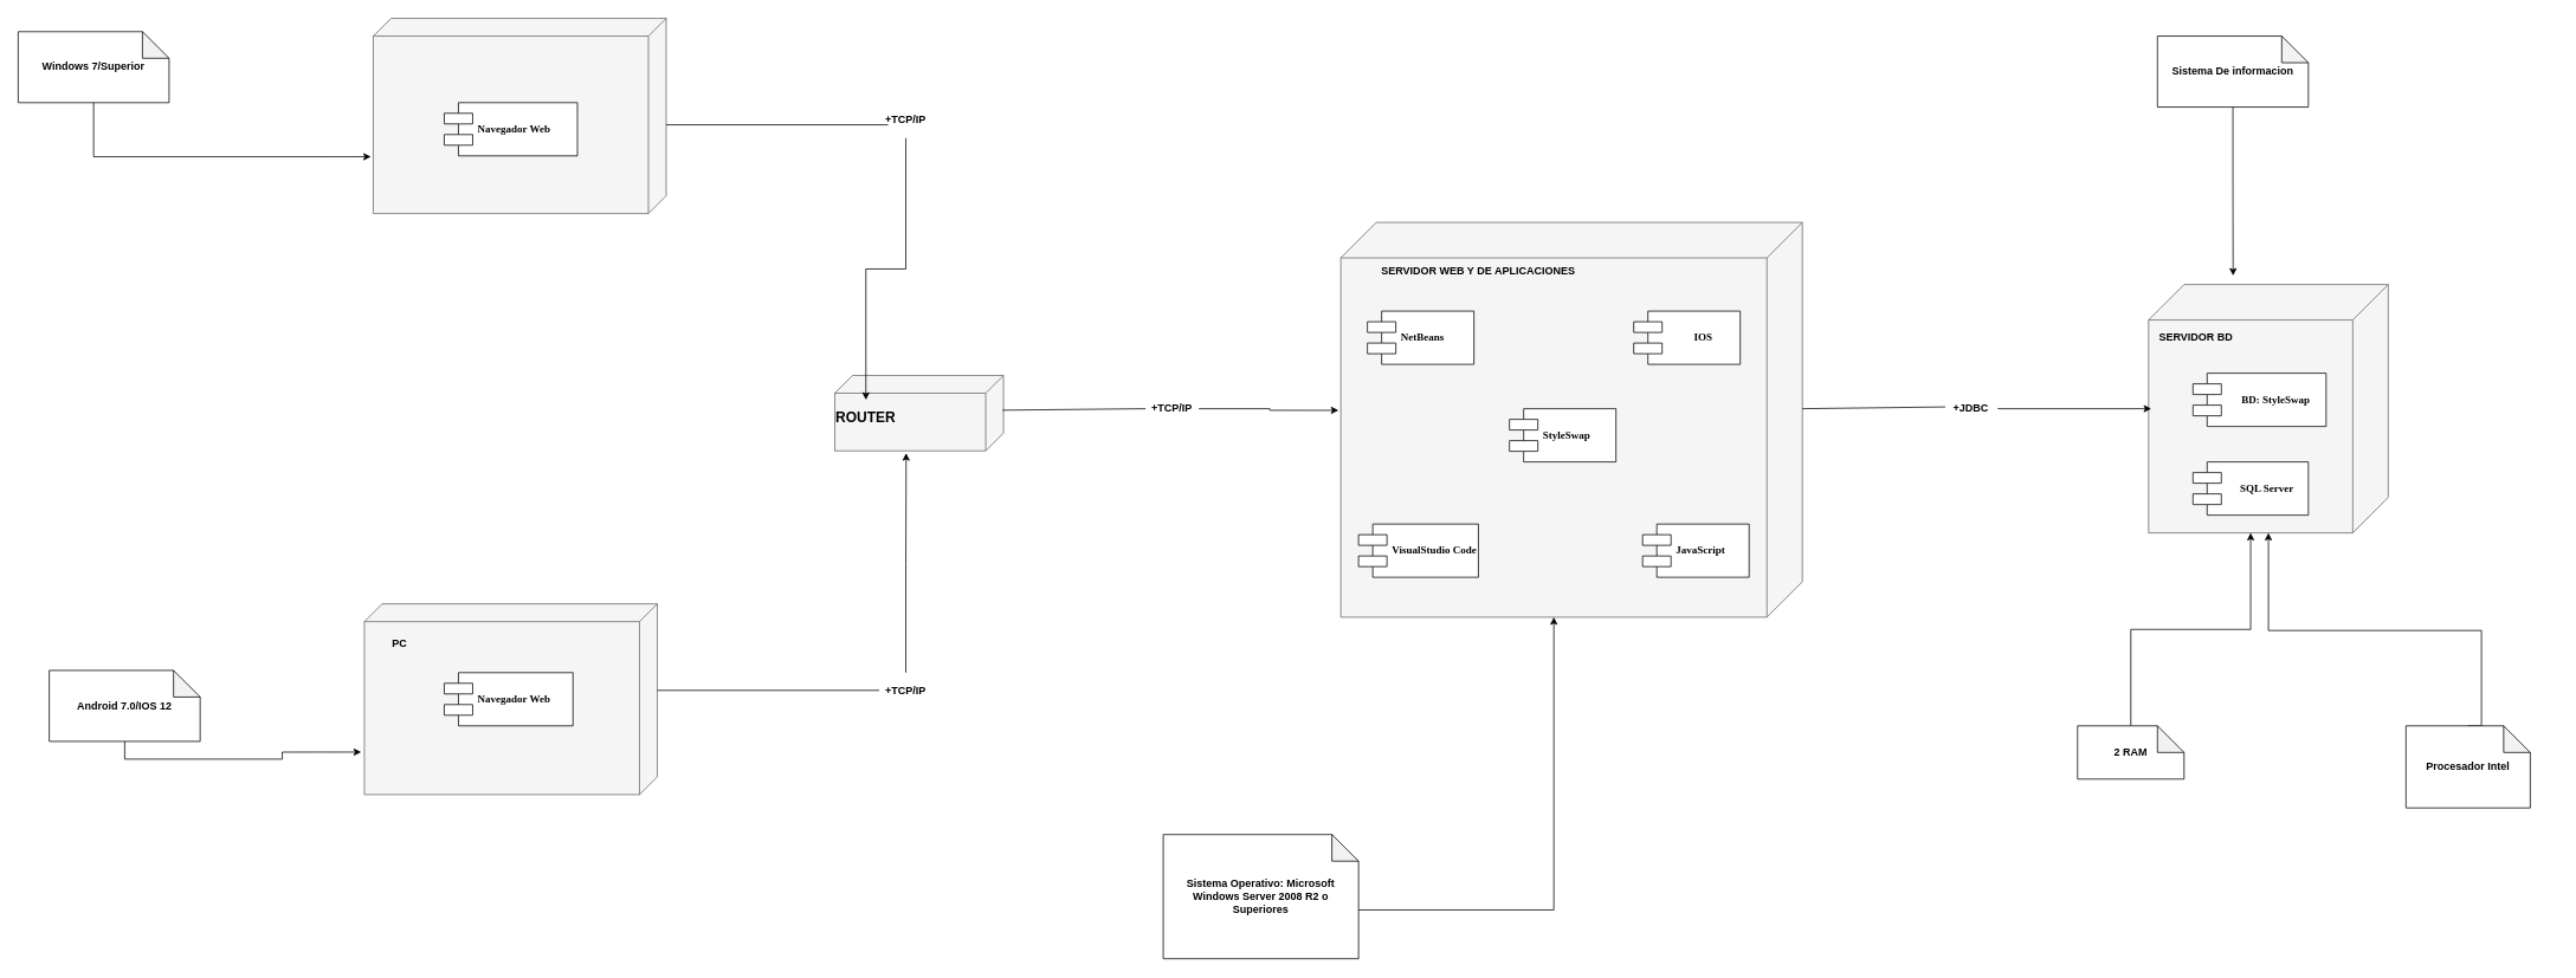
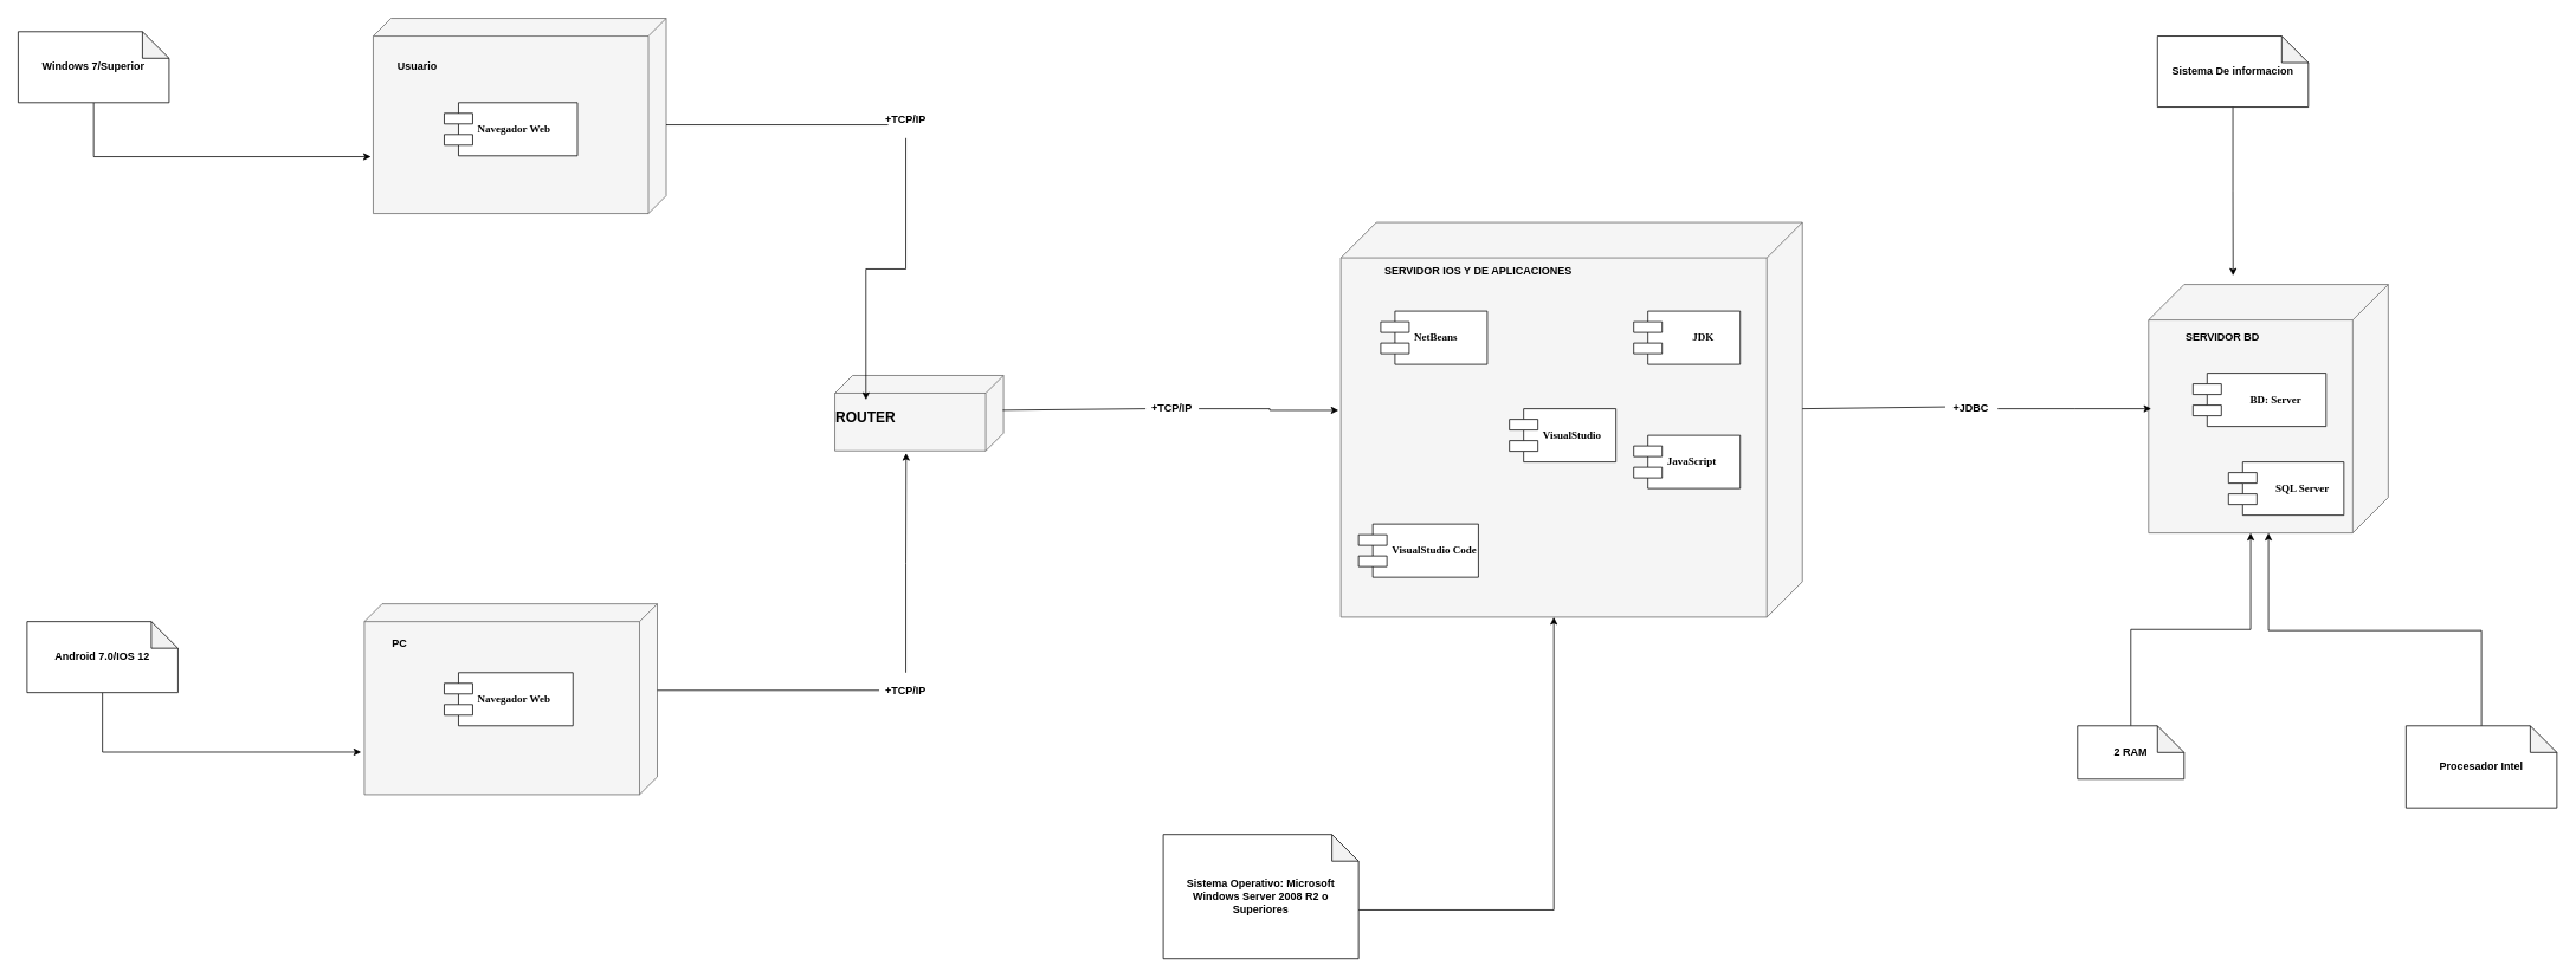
+ <mxCell id="8" value="&lt;b&gt;Usuario&lt;/b&gt;" style="text;html=1;strokeColor=none;fillColor=none;align=center;verticalAlign=middle;whiteSpace=wrap;rounded=0;" vertex="1" parent="1"><mxGeometry x="440" y="60" width="60" height="30" as="geometry" /></mxCell>
- <mxCell id="30" value="&lt;b&gt;SERVIDOR WEB Y DE APLICACIONES&lt;/b&gt;" style="text;html=1;strokeColor=none;fillColor=none;align=center;verticalAlign=middle;whiteSpace=wrap;rounded=0;" vertex="1" parent="1"><mxGeometry x="1520" y="290" width="290" height="30" as="geometry" /></mxCell>
+ <mxCell id="30" value="&lt;b&gt;SERVIDOR IOS Y DE APLICACIONES&lt;/b&gt;" style="text;html=1;strokeColor=none;fillColor=none;align=center;verticalAlign=middle;whiteSpace=wrap;rounded=0;" vertex="1" parent="1"><mxGeometry x="1520" y="290" width="290" height="30" as="geometry" /></mxCell>
- <mxCell id="6" value="&lt;b&gt;NetBeans&lt;/b&gt;" style="shape=component;align=left;spacingLeft=36;rounded=0;shadow=0;comic=0;labelBackgroundColor=none;strokeWidth=1;fontFamily=Verdana;fontSize=12;html=1;" vertex="1" parent="1"><mxGeometry x="1540" y="350" width="120" height="60" as="geometry" /></mxCell>
+ <mxCell id="6" value="&lt;b&gt;NetBeans&lt;/b&gt;" style="shape=component;align=left;spacingLeft=36;rounded=0;shadow=0;comic=0;labelBackgroundColor=none;strokeWidth=1;fontFamily=Verdana;fontSize=12;html=1;" vertex="1" parent="1"><mxGeometry x="1555" y="350" width="120" height="60" as="geometry" /></mxCell>
- <mxCell id="29" value="&lt;b&gt;IOS&lt;/b&gt;" style="shape=component;align=center;spacingLeft=36;rounded=0;shadow=0;comic=0;labelBackgroundColor=none;strokeWidth=1;fontFamily=Verdana;fontSize=12;html=1;" vertex="1" parent="1"><mxGeometry x="1840" y="350" width="120" height="60" as="geometry" /></mxCell>
+ <mxCell id="29" value="&lt;b&gt;JDK&lt;/b&gt;" style="shape=component;align=center;spacingLeft=36;rounded=0;shadow=0;comic=0;labelBackgroundColor=none;strokeWidth=1;fontFamily=Verdana;fontSize=12;html=1;" vertex="1" parent="1"><mxGeometry x="1840" y="350" width="120" height="60" as="geometry" /></mxCell>
- <mxCell id="38" value="&lt;b&gt;SERVIDOR BD&lt;/b&gt;" style="text;html=1;strokeColor=none;fillColor=none;align=left;verticalAlign=middle;whiteSpace=wrap;rounded=0;" vertex="1" parent="1"><mxGeometry x="2430" y="365" width="130" height="30" as="geometry" /></mxCell>
+ <mxCell id="38" value="&lt;b&gt;SERVIDOR BD&lt;/b&gt;" style="text;html=1;strokeColor=none;fillColor=none;align=left;verticalAlign=middle;whiteSpace=wrap;rounded=0;" vertex="1" parent="1"><mxGeometry x="2460" y="365" width="130" height="30" as="geometry" /></mxCell>
- <mxCell id="35" value="&lt;b&gt;BD: StyleSwap&lt;/b&gt;" style="shape=component;align=center;spacingLeft=36;rounded=0;shadow=0;comic=0;labelBackgroundColor=none;strokeWidth=1;fontFamily=Verdana;fontSize=12;html=1;" vertex="1" parent="1"><mxGeometry x="2470" y="420" width="150" height="60" as="geometry" /></mxCell>
+ <mxCell id="35" value="&lt;b&gt;BD: Server&lt;/b&gt;" style="shape=component;align=center;spacingLeft=36;rounded=0;shadow=0;comic=0;labelBackgroundColor=none;strokeWidth=1;fontFamily=Verdana;fontSize=12;html=1;" vertex="1" parent="1"><mxGeometry x="2470" y="420" width="150" height="60" as="geometry" /></mxCell>
- <mxCell id="27" value="&lt;b&gt;StyleSwap&lt;/b&gt;" style="shape=component;align=left;spacingLeft=36;rounded=0;shadow=0;comic=0;labelBackgroundColor=none;strokeWidth=1;fontFamily=Verdana;fontSize=12;html=1;" vertex="1" parent="1"><mxGeometry x="1700" y="460" width="120" height="60" as="geometry" /></mxCell>
+ <mxCell id="27" value="&lt;b&gt;VisualStudio&lt;/b&gt;" style="shape=component;align=left;spacingLeft=36;rounded=0;shadow=0;comic=0;labelBackgroundColor=none;strokeWidth=1;fontFamily=Verdana;fontSize=12;html=1;" vertex="1" parent="1"><mxGeometry x="1700" y="460" width="120" height="60" as="geometry" /></mxCell>
- <mxCell id="36" value="&lt;b&gt;SQL Server&lt;/b&gt;" style="shape=component;align=center;spacingLeft=36;rounded=0;shadow=0;comic=0;labelBackgroundColor=none;strokeWidth=1;fontFamily=Verdana;fontSize=12;html=1;" vertex="1" parent="1"><mxGeometry x="2470" y="520" width="130" height="60" as="geometry" /></mxCell>
+ <mxCell id="36" value="&lt;b&gt;SQL Server&lt;/b&gt;" style="shape=component;align=center;spacingLeft=36;rounded=0;shadow=0;comic=0;labelBackgroundColor=none;strokeWidth=1;fontFamily=Verdana;fontSize=12;html=1;" vertex="1" parent="1"><mxGeometry x="2510" y="520" width="130" height="60" as="geometry" /></mxCell>
- <mxCell id="28" value="&lt;b&gt;JavaScript&lt;/b&gt;" style="shape=component;align=left;spacingLeft=36;rounded=0;shadow=0;comic=0;labelBackgroundColor=none;strokeWidth=1;fontFamily=Verdana;fontSize=12;html=1;" vertex="1" parent="1"><mxGeometry x="1850" y="590" width="120" height="60" as="geometry" /></mxCell>
+ <mxCell id="28" value="&lt;b&gt;JavaScript&lt;/b&gt;" style="shape=component;align=left;spacingLeft=36;rounded=0;shadow=0;comic=0;labelBackgroundColor=none;strokeWidth=1;fontFamily=Verdana;fontSize=12;html=1;" vertex="1" parent="1"><mxGeometry x="1840" y="490" width="120" height="60" as="geometry" /></mxCell>
- <mxCell id="15" value="&lt;b&gt;Android 7.0/IOS 12&lt;/b&gt;" style="shape=note;whiteSpace=wrap;html=1;backgroundOutline=1;darkOpacity=0.05;" vertex="1" parent="1"><mxGeometry x="55" y="755" width="170" height="80" as="geometry" /></mxCell>
+ <mxCell id="15" value="&lt;b&gt;Android 7.0/IOS 12&lt;/b&gt;" style="shape=note;whiteSpace=wrap;html=1;backgroundOutline=1;darkOpacity=0.05;" vertex="1" parent="1"><mxGeometry x="30" y="700" width="170" height="80" as="geometry" /></mxCell>
- <mxCell id="45" value="&lt;b&gt;Procesador Intel&lt;/b&gt;" style="shape=note;whiteSpace=wrap;html=1;backgroundOutline=1;darkOpacity=0.05;" vertex="1" parent="1"><mxGeometry x="2710" y="817.5" width="140" height="92.5" as="geometry" /></mxCell>
+ <mxCell id="45" value="&lt;b&gt;Procesador Intel&lt;/b&gt;" style="shape=note;whiteSpace=wrap;html=1;backgroundOutline=1;darkOpacity=0.05;" vertex="1" parent="1"><mxGeometry x="2710" y="817.5" width="170" height="92.5" as="geometry" /></mxCell>
